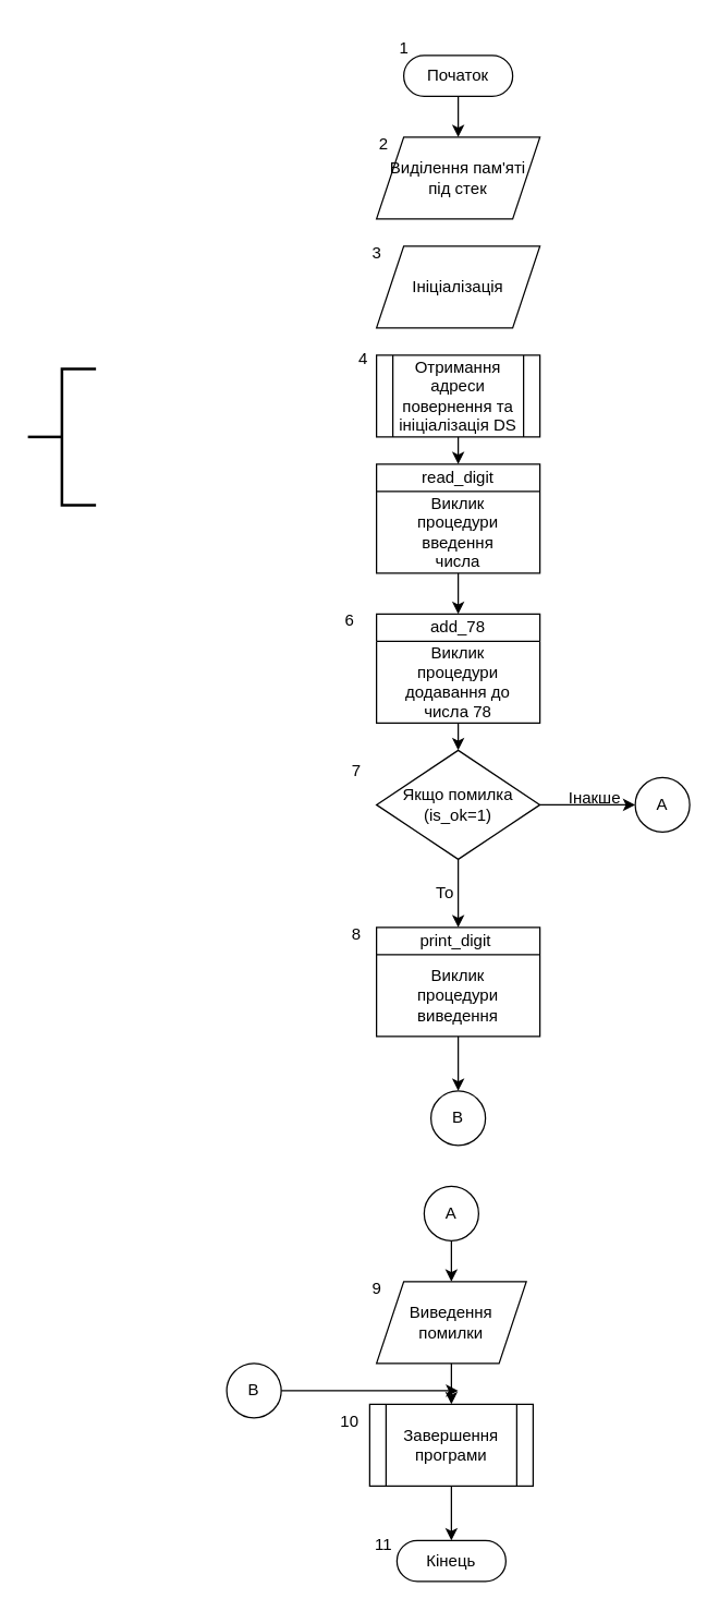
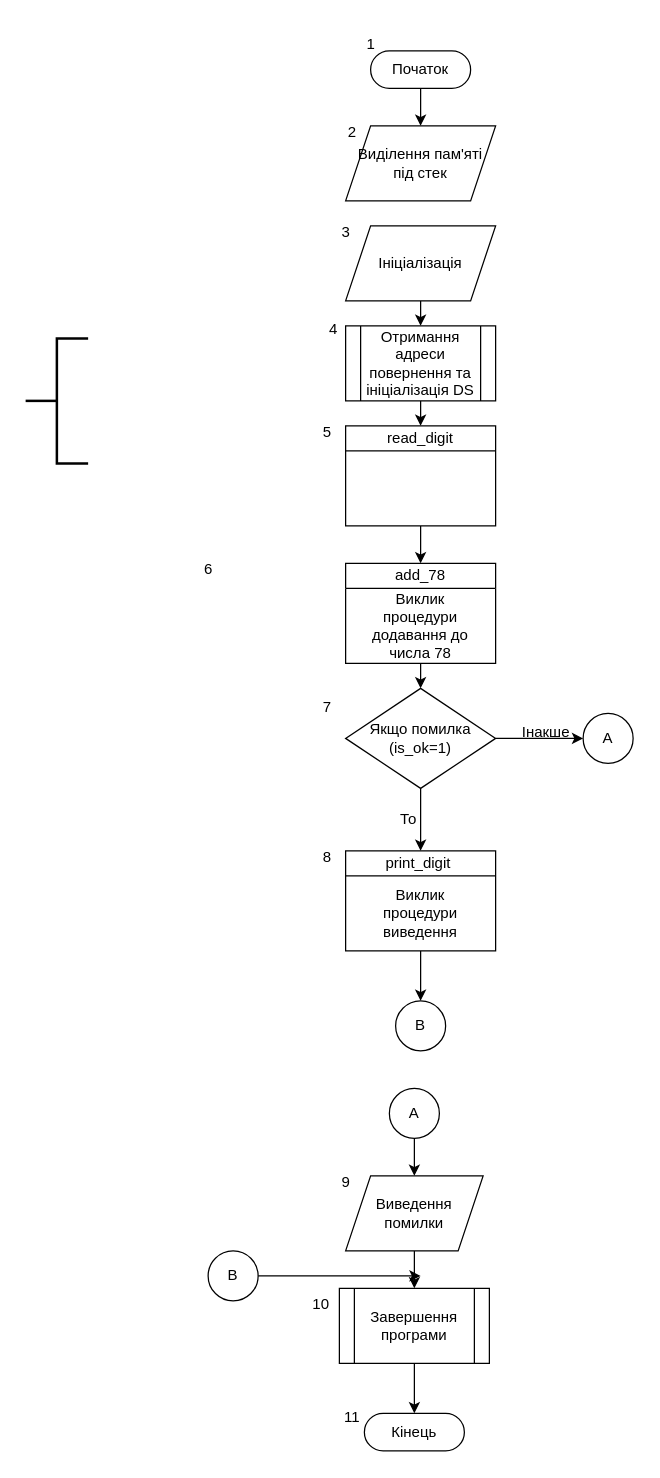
+ <mxCell id="11" style="edgeStyle=orthogonalEdgeStyle;rounded=0;orthogonalLoop=1;jettySize=auto;html=1;exitX=0.5;exitY=1;exitDx=0;exitDy=0;entryX=0.5;entryY=0;entryDx=0;entryDy=0;" parent="1" source="12" target="3" edge="1"><mxGeometry relative="1" as="geometry" /></mxCell>
+ <mxCell id="39" value="5" style="text;html=1;align=center;verticalAlign=middle;resizable=0;points=[];autosize=1;strokeColor=none;fillColor=none;" parent="1" vertex="1"><mxGeometry x="246" y="330" width="30" height="30" as="geometry" /></mxCell>
- <mxCell id="15" value="Виклик процедури введення числа" style="text;html=1;strokeColor=none;fillColor=none;align=center;verticalAlign=middle;whiteSpace=wrap;rounded=0;" parent="14" vertex="1"><mxGeometry x="15" y="30" width="90" height="40" as="geometry" /></mxCell>
- <mxCell id="40" value="6" style="text;html=1;align=center;verticalAlign=middle;resizable=0;points=[];autosize=1;strokeColor=none;fillColor=none;" parent="1" vertex="1"><mxGeometry x="241" y="440" width="30" height="30" as="geometry" /></mxCell>
+ <mxCell id="40" value="6" style="text;html=1;align=center;verticalAlign=middle;resizable=0;points=[];autosize=1;strokeColor=none;fillColor=none;" parent="1" vertex="1"><mxGeometry x="151" y="440" width="30" height="30" as="geometry" /></mxCell>
